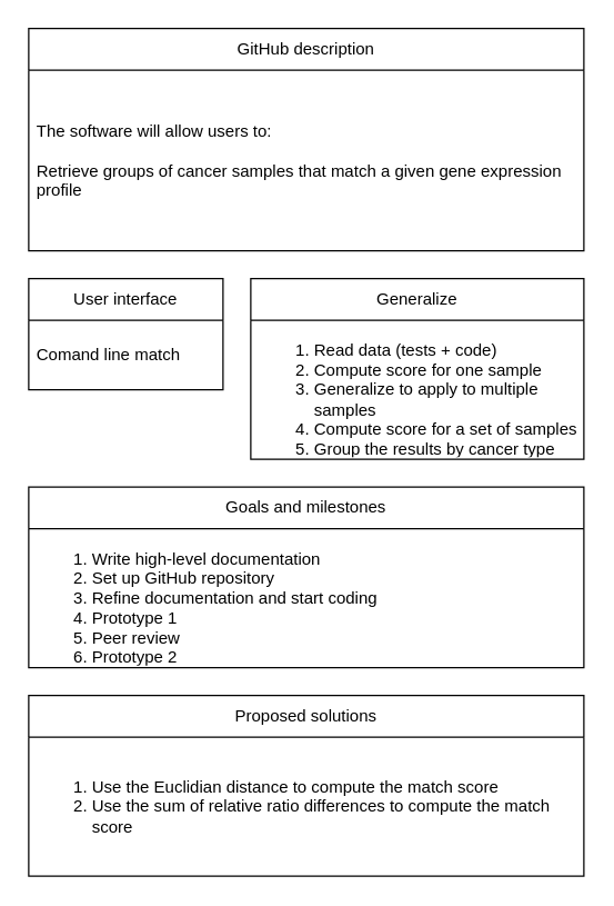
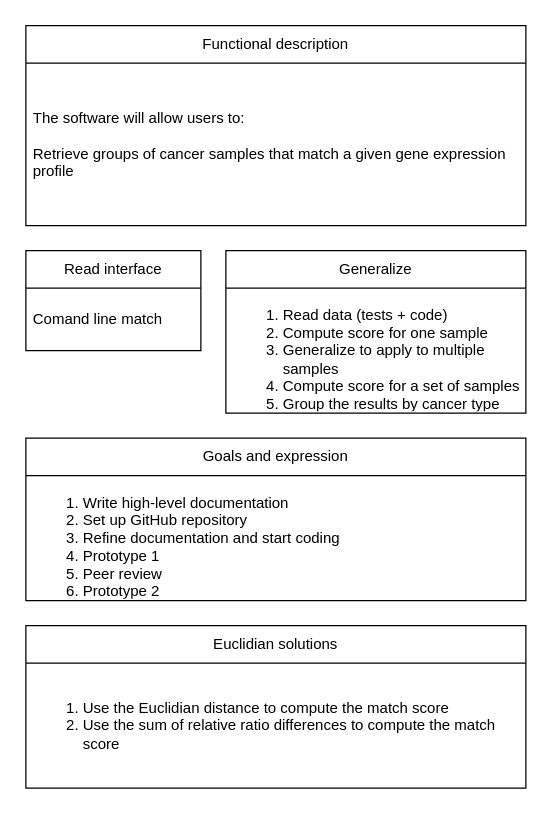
- <mxCell id="2" value="GitHub description" style="swimlane;fontStyle=0;childLayout=stackLayout;horizontal=1;startSize=30;horizontalStack=0;resizeParent=1;resizeParentMax=0;resizeLast=0;collapsible=1;marginBottom=0;whiteSpace=wrap;html=1;" vertex="1" parent="1"><mxGeometry x="20" y="20" width="400" height="160" as="geometry" /></mxCell>
+ <mxCell id="2" value="Functional description" style="swimlane;fontStyle=0;childLayout=stackLayout;horizontal=1;startSize=30;horizontalStack=0;resizeParent=1;resizeParentMax=0;resizeLast=0;collapsible=1;marginBottom=0;whiteSpace=wrap;html=1;" vertex="1" parent="1"><mxGeometry x="20" y="20" width="400" height="160" as="geometry" /></mxCell>
- <mxCell id="4" value="User interface" style="swimlane;fontStyle=0;childLayout=stackLayout;horizontal=1;startSize=30;horizontalStack=0;resizeParent=1;resizeParentMax=0;resizeLast=0;collapsible=1;marginBottom=0;whiteSpace=wrap;html=1;" vertex="1" parent="1"><mxGeometry x="20" y="200" width="140" height="80" as="geometry" /></mxCell>
+ <mxCell id="4" value="Read interface" style="swimlane;fontStyle=0;childLayout=stackLayout;horizontal=1;startSize=30;horizontalStack=0;resizeParent=1;resizeParentMax=0;resizeLast=0;collapsible=1;marginBottom=0;whiteSpace=wrap;html=1;" vertex="1" parent="1"><mxGeometry x="20" y="200" width="140" height="80" as="geometry" /></mxCell>
- <mxCell id="8" value="Goals and milestones" style="swimlane;fontStyle=0;childLayout=stackLayout;horizontal=1;startSize=30;horizontalStack=0;resizeParent=1;resizeParentMax=0;resizeLast=0;collapsible=1;marginBottom=0;whiteSpace=wrap;html=1;align=center;" vertex="1" parent="1"><mxGeometry x="20" y="350" width="400" height="130" as="geometry" /></mxCell>
+ <mxCell id="8" value="Goals and expression" style="swimlane;fontStyle=0;childLayout=stackLayout;horizontal=1;startSize=30;horizontalStack=0;resizeParent=1;resizeParentMax=0;resizeLast=0;collapsible=1;marginBottom=0;whiteSpace=wrap;html=1;align=center;" vertex="1" parent="1"><mxGeometry x="20" y="350" width="400" height="130" as="geometry" /></mxCell>
- <mxCell id="10" value="Proposed solutions" style="swimlane;fontStyle=0;childLayout=stackLayout;horizontal=1;startSize=30;horizontalStack=0;resizeParent=1;resizeParentMax=0;resizeLast=0;collapsible=1;marginBottom=0;whiteSpace=wrap;html=1;align=center;" vertex="1" parent="1"><mxGeometry x="20" y="500" width="400" height="130" as="geometry" /></mxCell>
+ <mxCell id="10" value="Euclidian solutions" style="swimlane;fontStyle=0;childLayout=stackLayout;horizontal=1;startSize=30;horizontalStack=0;resizeParent=1;resizeParentMax=0;resizeLast=0;collapsible=1;marginBottom=0;whiteSpace=wrap;html=1;align=center;" vertex="1" parent="1"><mxGeometry x="20" y="500" width="400" height="130" as="geometry" /></mxCell>
